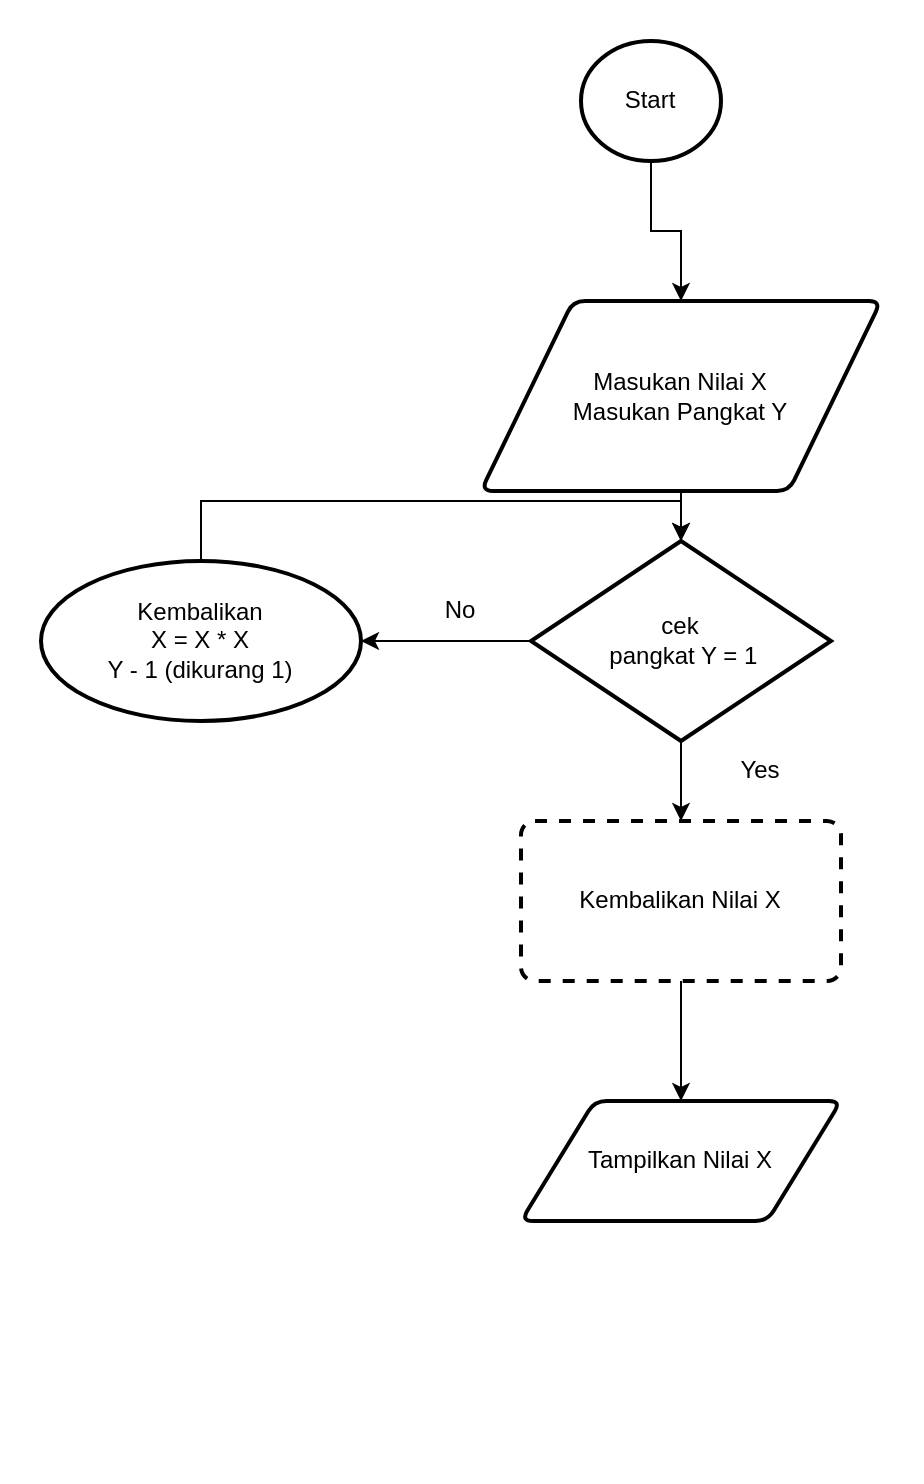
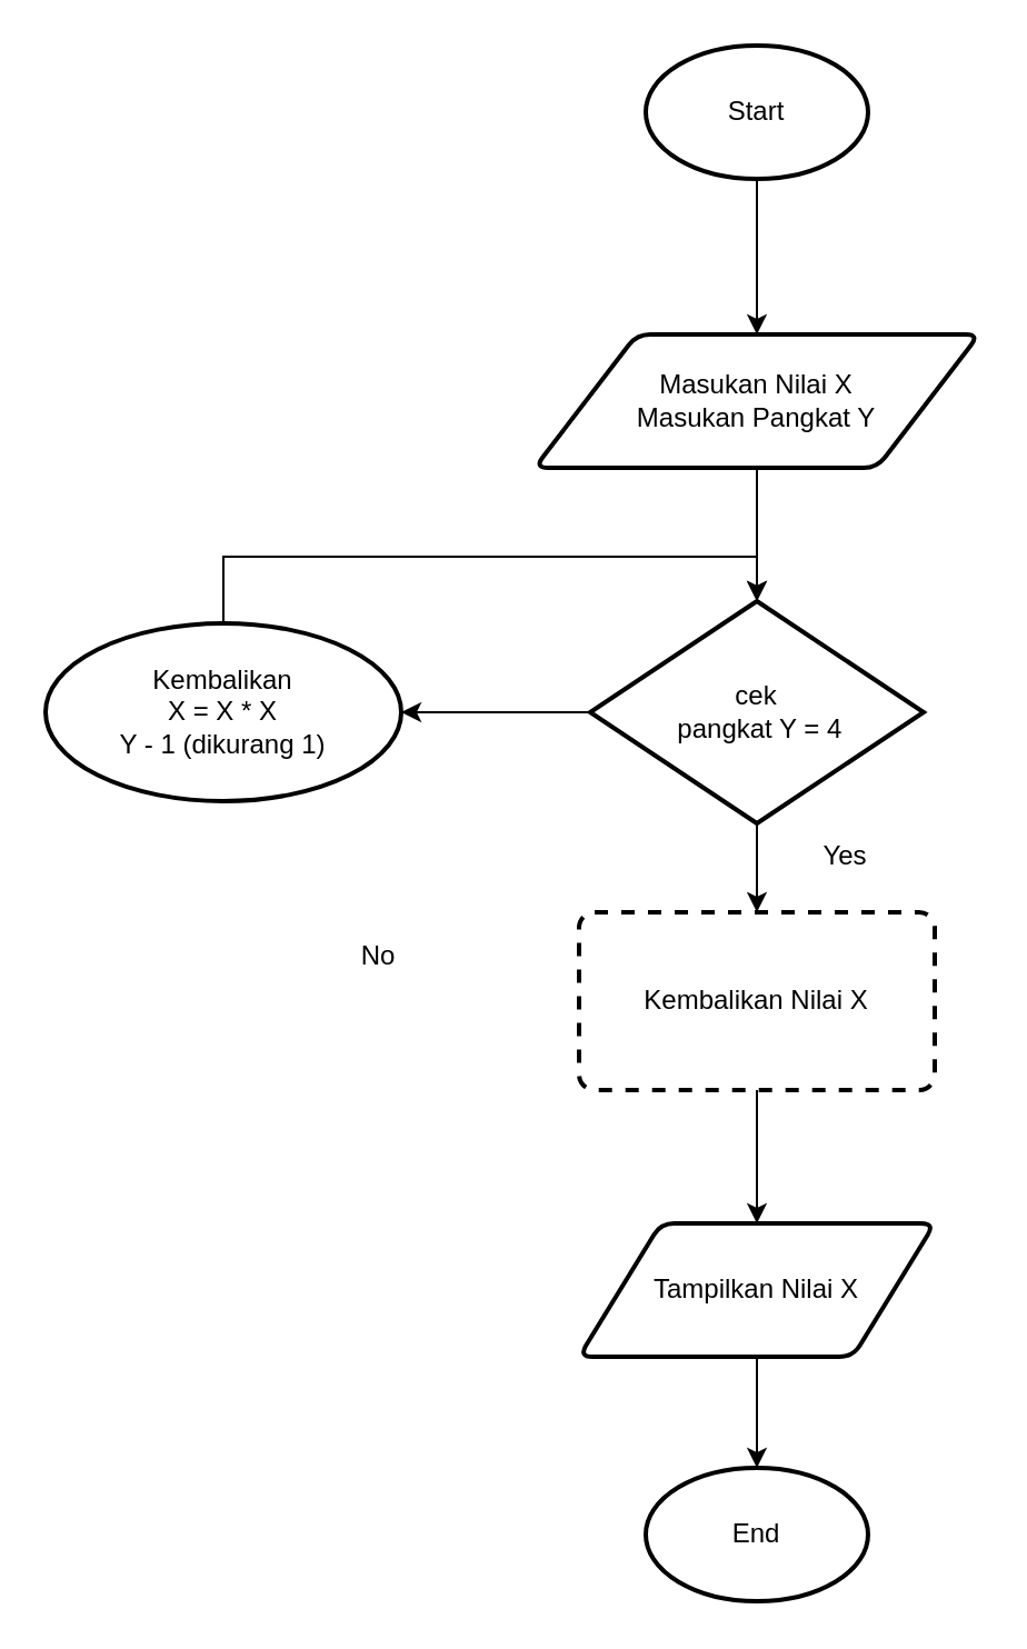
- <mxCell id="3" value="Start" style="strokeWidth=2;html=1;shape=mxgraph.flowchart.start_1;whiteSpace=wrap;" parent="1" vertex="1"><mxGeometry x="290" y="20" width="70" height="60" as="geometry" /></mxCell>
+ <mxCell id="3" value="Start" style="strokeWidth=2;html=1;shape=mxgraph.flowchart.start_1;whiteSpace=wrap;" parent="1" vertex="1"><mxGeometry x="290" y="20" width="100" height="60" as="geometry" /></mxCell>
- <mxCell id="5" value="Masukan Nilai X&lt;br&gt;Masukan Pangkat Y" style="shape=parallelogram;html=1;strokeWidth=2;perimeter=parallelogramPerimeter;whiteSpace=wrap;rounded=1;arcSize=12;size=0.23;" parent="1" vertex="1"><mxGeometry x="240" y="150" width="200" height="95" as="geometry" /></mxCell>
+ <mxCell id="5" value="Masukan Nilai X&lt;br&gt;Masukan Pangkat Y" style="shape=parallelogram;html=1;strokeWidth=2;perimeter=parallelogramPerimeter;whiteSpace=wrap;rounded=1;arcSize=12;size=0.23;" parent="1" vertex="1"><mxGeometry x="240" y="150" width="200" height="60" as="geometry" /></mxCell>
- <mxCell id="17" value="No" style="text;html=1;strokeColor=none;fillColor=none;align=center;verticalAlign=middle;whiteSpace=wrap;rounded=0;" parent="1" vertex="1"><mxGeometry x="200" y="290" width="60" height="30" as="geometry" /></mxCell>
+ <mxCell id="17" value="No" style="text;html=1;strokeColor=none;fillColor=none;align=center;verticalAlign=middle;whiteSpace=wrap;rounded=0;" parent="1" vertex="1"><mxGeometry x="140" y="415" width="60" height="30" as="geometry" /></mxCell>
- <mxCell id="9" value="cek&lt;br&gt;&amp;nbsp;pangkat Y = 1" style="strokeWidth=2;html=1;shape=mxgraph.flowchart.decision;whiteSpace=wrap;" parent="1" vertex="1"><mxGeometry x="265" y="270" width="150" height="100" as="geometry" /></mxCell>
+ <mxCell id="9" value="cek&lt;br&gt;&amp;nbsp;pangkat Y = 4" style="strokeWidth=2;html=1;shape=mxgraph.flowchart.decision;whiteSpace=wrap;" parent="1" vertex="1"><mxGeometry x="265" y="270" width="150" height="100" as="geometry" /></mxCell>
+ <mxCell id="12" value="" style="edgeStyle=orthogonalEdgeStyle;rounded=0;orthogonalLoop=1;jettySize=auto;html=1;" parent="1" source="13" target="14" edge="1"><mxGeometry relative="1" as="geometry" /></mxCell>
+ <mxCell id="14" value="End" style="strokeWidth=2;html=1;shape=mxgraph.flowchart.start_1;whiteSpace=wrap;" parent="1" vertex="1"><mxGeometry x="290" y="660" width="100" height="60" as="geometry" /></mxCell>
